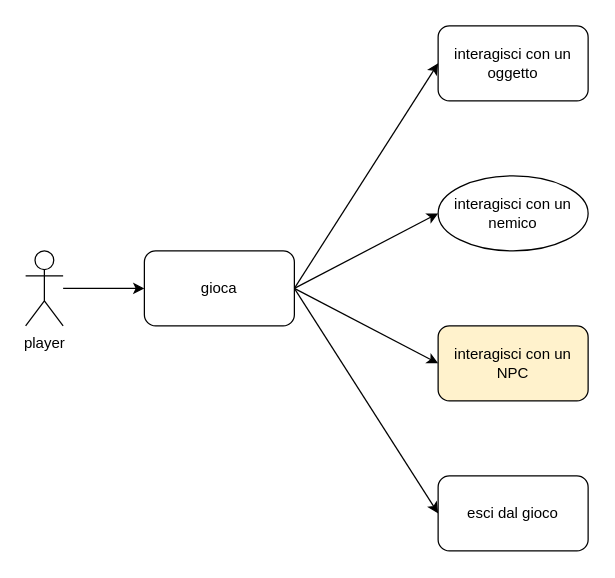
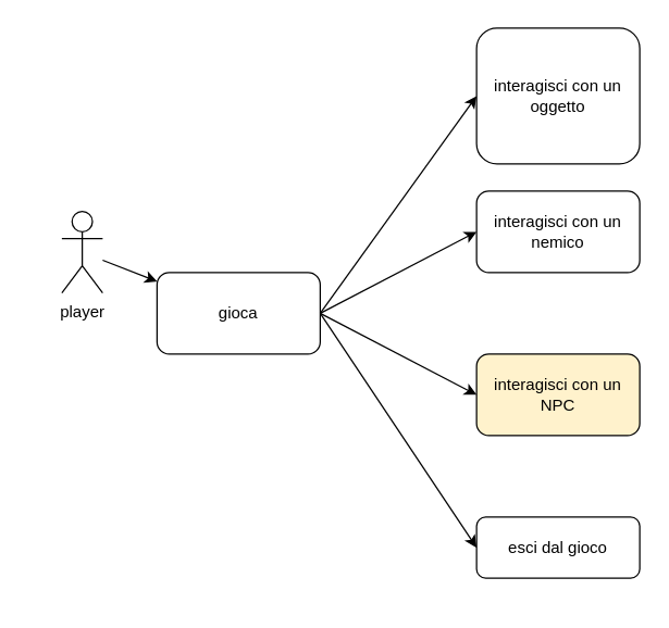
- <mxCell id="8" value="interagisci con un oggetto" style="rounded=1;whiteSpace=wrap;html=1;" vertex="1" parent="1"><mxGeometry x="350" y="20" width="120" height="60" as="geometry" /></mxCell>
+ <mxCell id="8" value="interagisci con un oggetto" style="rounded=1;whiteSpace=wrap;html=1;" vertex="1" parent="1"><mxGeometry x="350" y="20" width="120" height="100" as="geometry" /></mxCell>
- <mxCell id="7" value="interagisci con un nemico" style="ellipse;whiteSpace=wrap;html=1;" vertex="1" parent="1"><mxGeometry x="350" y="140" width="120" height="60" as="geometry" /></mxCell>
+ <mxCell id="7" value="interagisci con un nemico" style="rounded=1;whiteSpace=wrap;html=1;" vertex="1" parent="1"><mxGeometry x="350" y="140" width="120" height="60" as="geometry" /></mxCell>
- <mxCell id="2" value="player" style="shape=umlActor;verticalLabelPosition=bottom;verticalAlign=top;html=1;outlineConnect=0;" parent="1" vertex="1"><mxGeometry x="20" y="200" width="30" height="60" as="geometry" /></mxCell>
+ <mxCell id="2" value="player" style="shape=umlActor;verticalLabelPosition=bottom;verticalAlign=top;html=1;outlineConnect=0;" parent="1" vertex="1"><mxGeometry x="45" y="155" width="30" height="60" as="geometry" /></mxCell>
- <mxCell id="5" value="esci dal gioco" style="rounded=1;whiteSpace=wrap;html=1;" vertex="1" parent="1"><mxGeometry x="350" y="380" width="120" height="60" as="geometry" /></mxCell>
+ <mxCell id="5" value="esci dal gioco" style="rounded=1;whiteSpace=wrap;html=1;" vertex="1" parent="1"><mxGeometry x="350" y="380" width="120" height="45" as="geometry" /></mxCell>
